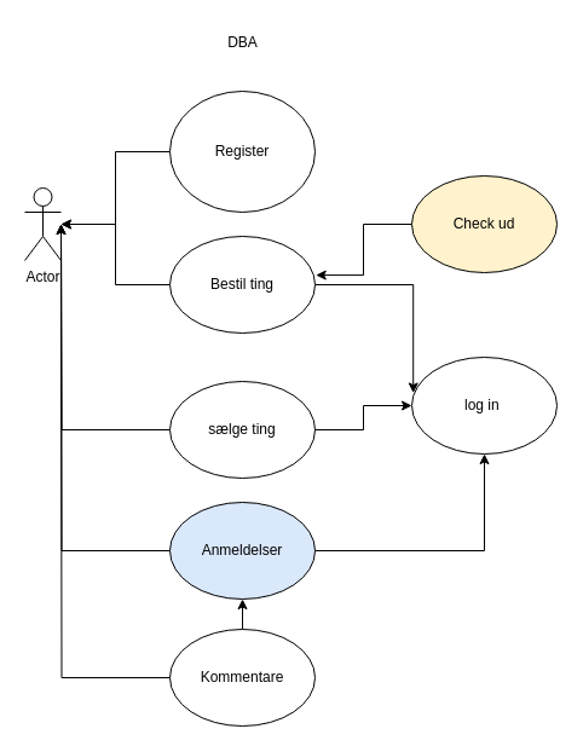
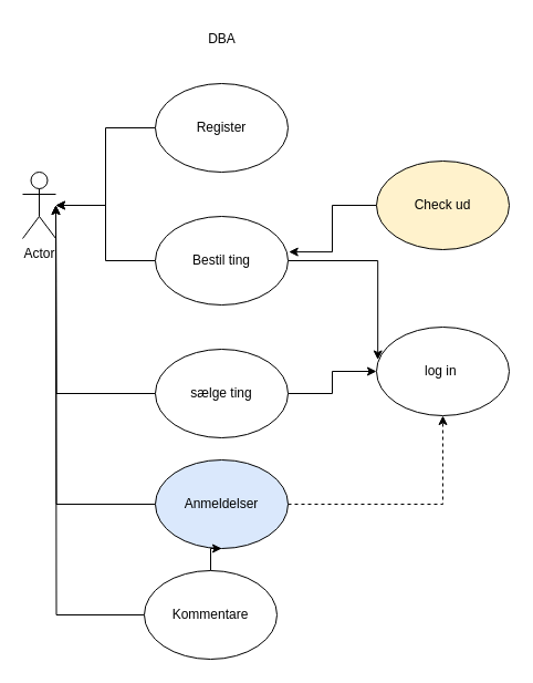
- <mxCell id="3" value="Register" style="ellipse;whiteSpace=wrap;html=1;" vertex="1" parent="1"><mxGeometry x="140" y="75" width="120" height="100" as="geometry" /></mxCell>
+ <mxCell id="3" value="Register" style="ellipse;whiteSpace=wrap;html=1;" vertex="1" parent="1"><mxGeometry x="140" y="75" width="120" height="80" as="geometry" /></mxCell>
- <mxCell id="16" style="edgeStyle=orthogonalEdgeStyle;rounded=0;orthogonalLoop=1;jettySize=auto;html=1;" edge="1" parent="1" source="17" target="11"><mxGeometry relative="1" as="geometry" /></mxCell>
+ <mxCell id="16" style="edgeStyle=orthogonalEdgeStyle;rounded=0;orthogonalLoop=1;jettySize=auto;html=1;dashed=1;" edge="1" parent="1" source="17" target="11"><mxGeometry relative="1" as="geometry" /></mxCell>
- <mxCell id="20" value="Kommentare" style="ellipse;whiteSpace=wrap;html=1;" vertex="1" parent="1"><mxGeometry x="140" y="520" width="120" height="80" as="geometry" /></mxCell>
+ <mxCell id="20" value="Kommentare" style="ellipse;whiteSpace=wrap;html=1;" vertex="1" parent="1"><mxGeometry x="130" y="515" width="120" height="80" as="geometry" /></mxCell>
